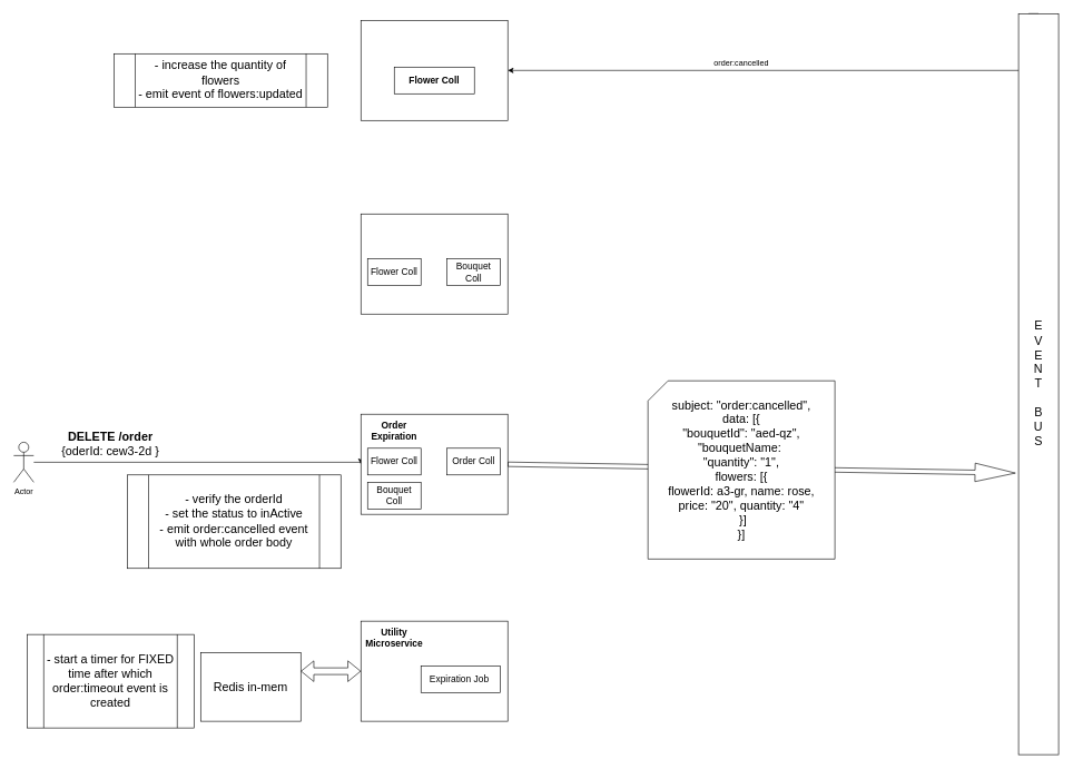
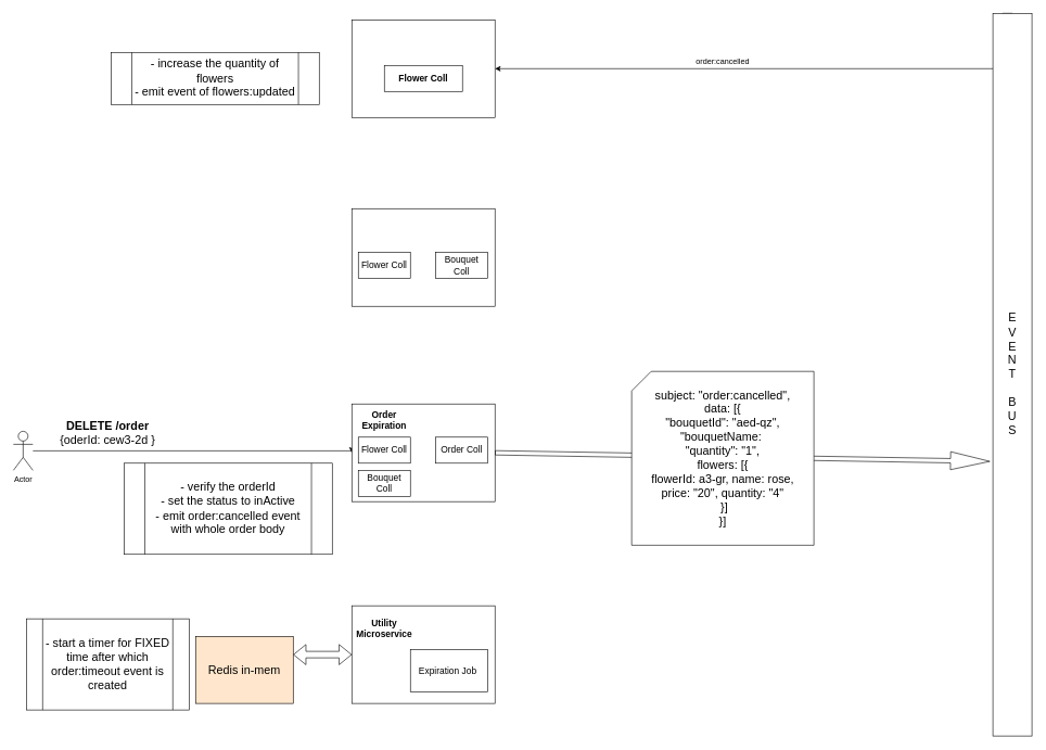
- <mxCell id="14" value="&lt;b&gt;&lt;font style=&quot;font-size: 14px;&quot;&gt;Utility&lt;br&gt;Microservice&lt;/font&gt;&lt;/b&gt;" style="text;html=1;strokeColor=none;fillColor=none;align=center;verticalAlign=middle;whiteSpace=wrap;rounded=0;" parent="1" vertex="1"><mxGeometry x="560" y="940" width="60" height="30" as="geometry" /></mxCell>
+ <mxCell id="14" value="&lt;b&gt;&lt;font style=&quot;font-size: 14px;&quot;&gt;Utility&lt;br&gt;Microservice&lt;/font&gt;&lt;/b&gt;" style="text;html=1;strokeColor=none;fillColor=none;align=center;verticalAlign=middle;whiteSpace=wrap;rounded=0;" parent="1" vertex="1"><mxGeometry x="560" y="950" width="60" height="30" as="geometry" /></mxCell>
- <mxCell id="15" value="&lt;font style=&quot;font-size: 14px;&quot;&gt;Expiration Job&amp;nbsp;&lt;/font&gt;" style="rounded=0;whiteSpace=wrap;html=1;" parent="1" vertex="1"><mxGeometry x="630" y="997" width="119" height="40" as="geometry" /></mxCell>
+ <mxCell id="15" value="&lt;font style=&quot;font-size: 14px;&quot;&gt;Expiration Job&amp;nbsp;&lt;/font&gt;" style="rounded=0;whiteSpace=wrap;html=1;" parent="1" vertex="1"><mxGeometry x="630" y="997" width="119" height="65" as="geometry" /></mxCell>
- <mxCell id="23" value="Redis in-mem" style="rounded=0;whiteSpace=wrap;html=1;fontSize=18;" parent="1" vertex="1"><mxGeometry x="300" y="977" width="150" height="103" as="geometry" /></mxCell>
+ <mxCell id="23" value="Redis in-mem" style="rounded=0;whiteSpace=wrap;html=1;fontSize=18;fillColor=#ffe6cc;" parent="1" vertex="1"><mxGeometry x="300" y="977" width="150" height="103" as="geometry" /></mxCell>
